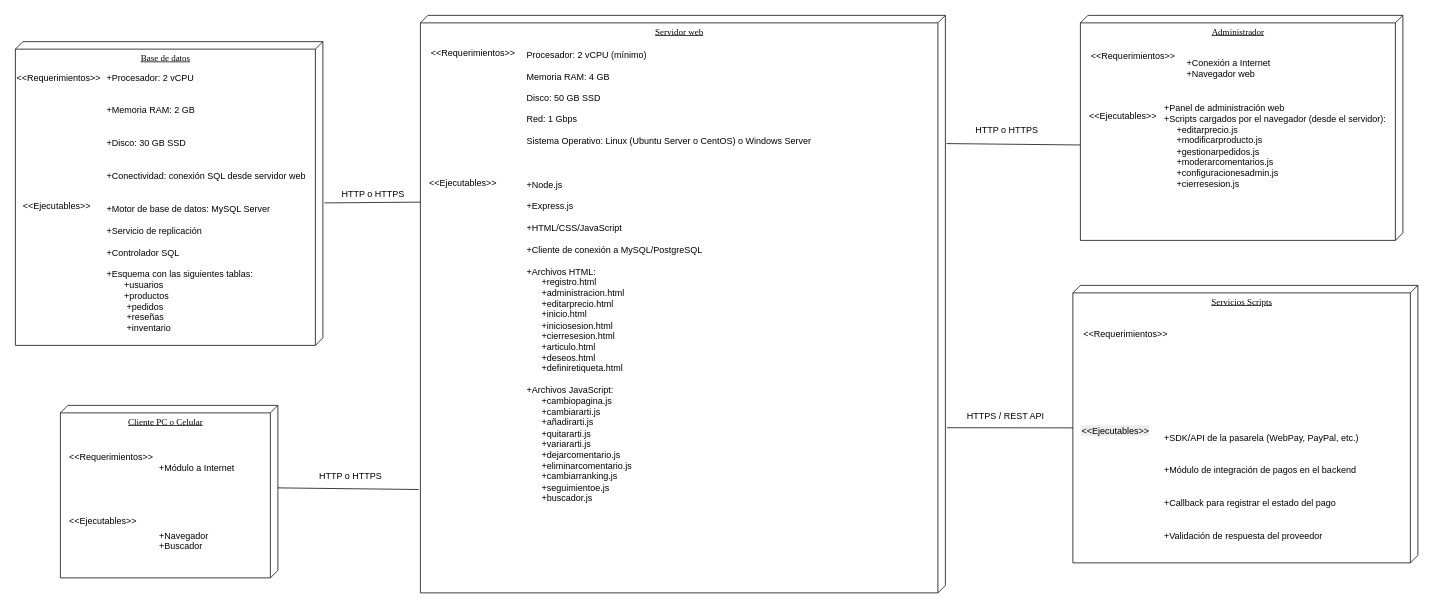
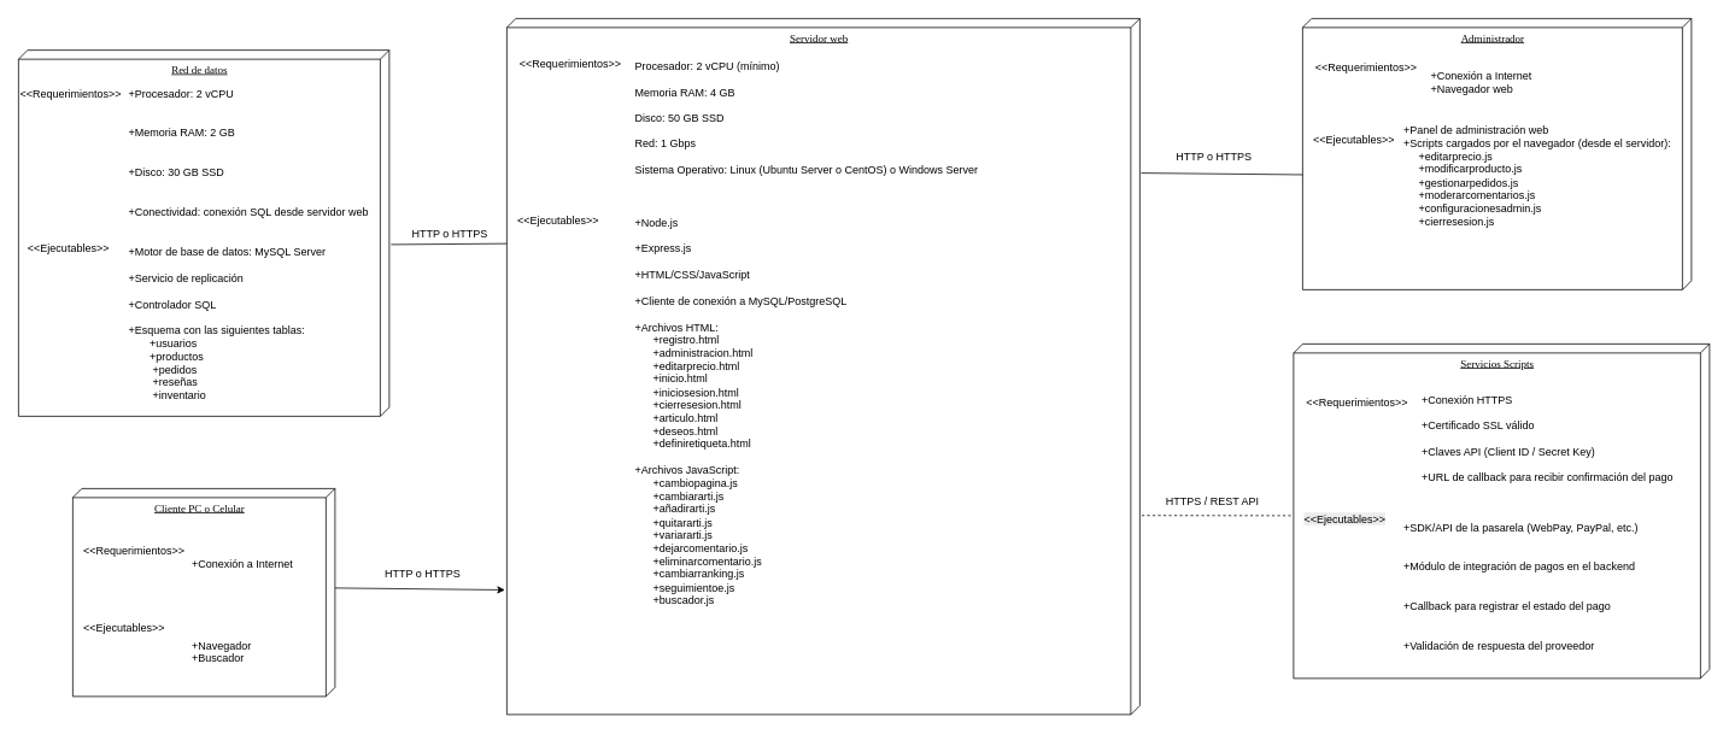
- <mxCell id="22" value="Base de datos" style="verticalAlign=top;align=center;spacingTop=8;spacingLeft=2;spacingRight=12;shape=cube;size=10;direction=south;fontStyle=4;html=1;rounded=0;shadow=0;comic=0;labelBackgroundColor=none;strokeWidth=1;fontFamily=Verdana;fontSize=12" vertex="1" parent="1"><mxGeometry x="20" y="55" width="410" height="405" as="geometry" /></mxCell>
+ <mxCell id="22" value="Red de datos" style="verticalAlign=top;align=center;spacingTop=8;spacingLeft=2;spacingRight=12;shape=cube;size=10;direction=south;fontStyle=4;html=1;rounded=0;shadow=0;comic=0;labelBackgroundColor=none;strokeWidth=1;fontFamily=Verdana;fontSize=12" vertex="1" parent="1"><mxGeometry x="20" y="55" width="410" height="405" as="geometry" /></mxCell>
+ <mxCell id="14" value="&lt;div&gt;+Conexión HTTPS&lt;/div&gt;&lt;div&gt;&lt;br&gt;&lt;/div&gt;&lt;div&gt;+Certificado SSL válido&lt;/div&gt;&lt;div&gt;&lt;br&gt;&lt;/div&gt;&lt;div&gt;+Claves API (Client ID / Secret Key)&lt;/div&gt;&lt;div&gt;&lt;br&gt;&lt;/div&gt;&lt;div&gt;+URL de callback para recibir confirmación del pago&lt;/div&gt;" style="text;html=1;align=left;verticalAlign=middle;resizable=0;points=[];autosize=1;strokeColor=none;fillColor=none;" vertex="1" parent="1"><mxGeometry x="1570" y="430" width="300" height="110" as="geometry" /></mxCell>
- <mxCell id="33" value="" style="endArrow=none;html=1;rounded=0;entryX=0;entryY=0;entryDx=190;entryDy=460;entryPerimeter=0;exitX=0.714;exitY=-0.003;exitDx=0;exitDy=0;exitPerimeter=0;" edge="1" parent="1" source="2" target="12"><mxGeometry width="50" height="50" relative="1" as="geometry"><mxPoint x="1220" y="550" as="sourcePoint" /><mxPoint x="1270" y="500" as="targetPoint" /></mxGeometry></mxCell>
+ <mxCell id="33" value="" style="endArrow=none;html=1;rounded=0;entryX=0;entryY=0;entryDx=190;entryDy=460;entryPerimeter=0;exitX=0.714;exitY=-0.003;exitDx=0;exitDy=0;exitPerimeter=0;dashed=1;" edge="1" parent="1" source="2" target="12"><mxGeometry width="50" height="50" relative="1" as="geometry"><mxPoint x="1220" y="550" as="sourcePoint" /><mxPoint x="1270" y="500" as="targetPoint" /></mxGeometry></mxCell>
- <mxCell id="19" value="+Módulo a Internet" style="text;whiteSpace=wrap;" vertex="1" parent="1"><mxGeometry x="210" y="610" width="150" height="40" as="geometry" /></mxCell>
+ <mxCell id="19" value="+Conexión a Internet" style="text;whiteSpace=wrap;" vertex="1" parent="1"><mxGeometry x="210" y="610" width="150" height="40" as="geometry" /></mxCell>
- <mxCell id="29" value="" style="endArrow=none;html=1;rounded=0;exitX=0;exitY=0;exitDx=110;exitDy=0;exitPerimeter=0;entryX=0.821;entryY=1.003;entryDx=0;entryDy=0;entryPerimeter=0;" edge="1" parent="1" source="17" target="2"><mxGeometry width="50" height="50" relative="1" as="geometry"><mxPoint x="520" y="710" as="sourcePoint" /><mxPoint x="570" y="660" as="targetPoint" /></mxGeometry></mxCell>
+ <mxCell id="29" value="" style="endArrow=classic;html=1;rounded=0;exitX=0;exitY=0;exitDx=110;exitDy=0;exitPerimeter=0;entryX=0.821;entryY=1.003;entryDx=0;entryDy=0;entryPerimeter=0;" edge="1" parent="1" source="17" target="2"><mxGeometry width="50" height="50" relative="1" as="geometry"><mxPoint x="520" y="710" as="sourcePoint" /><mxPoint x="570" y="660" as="targetPoint" /></mxGeometry></mxCell>
